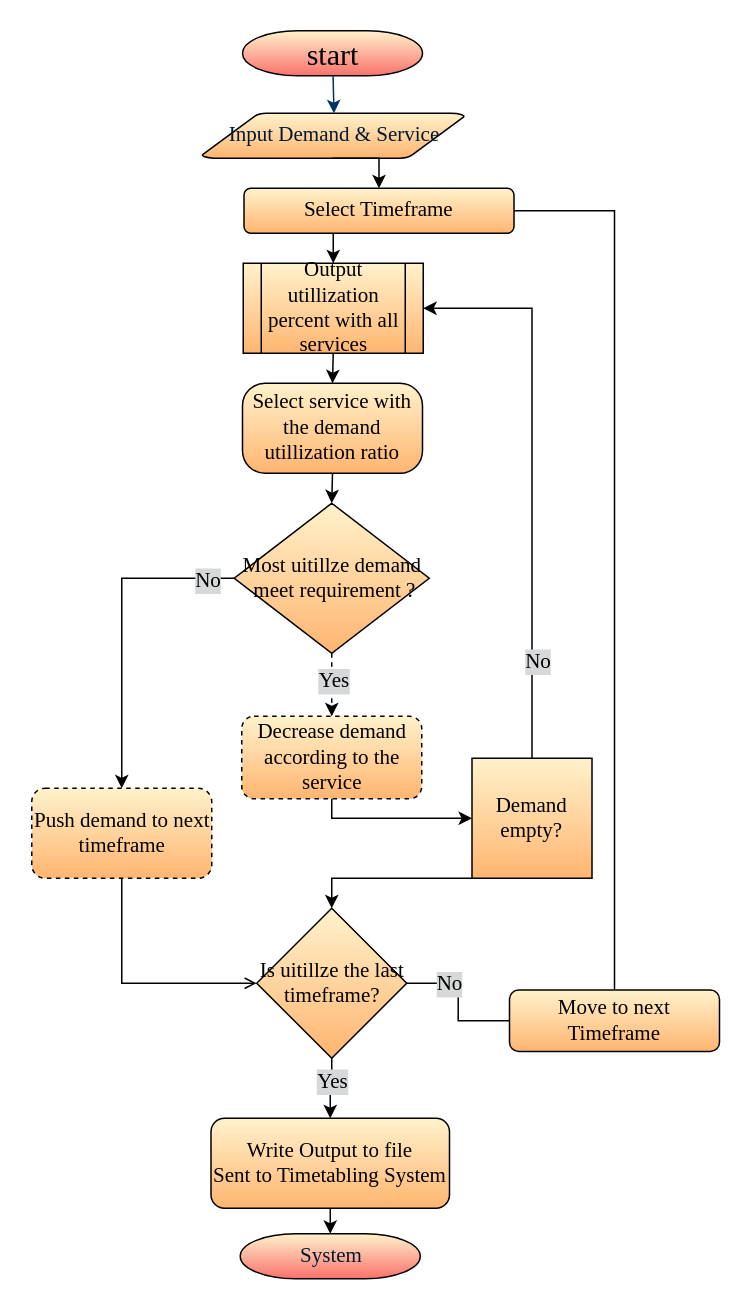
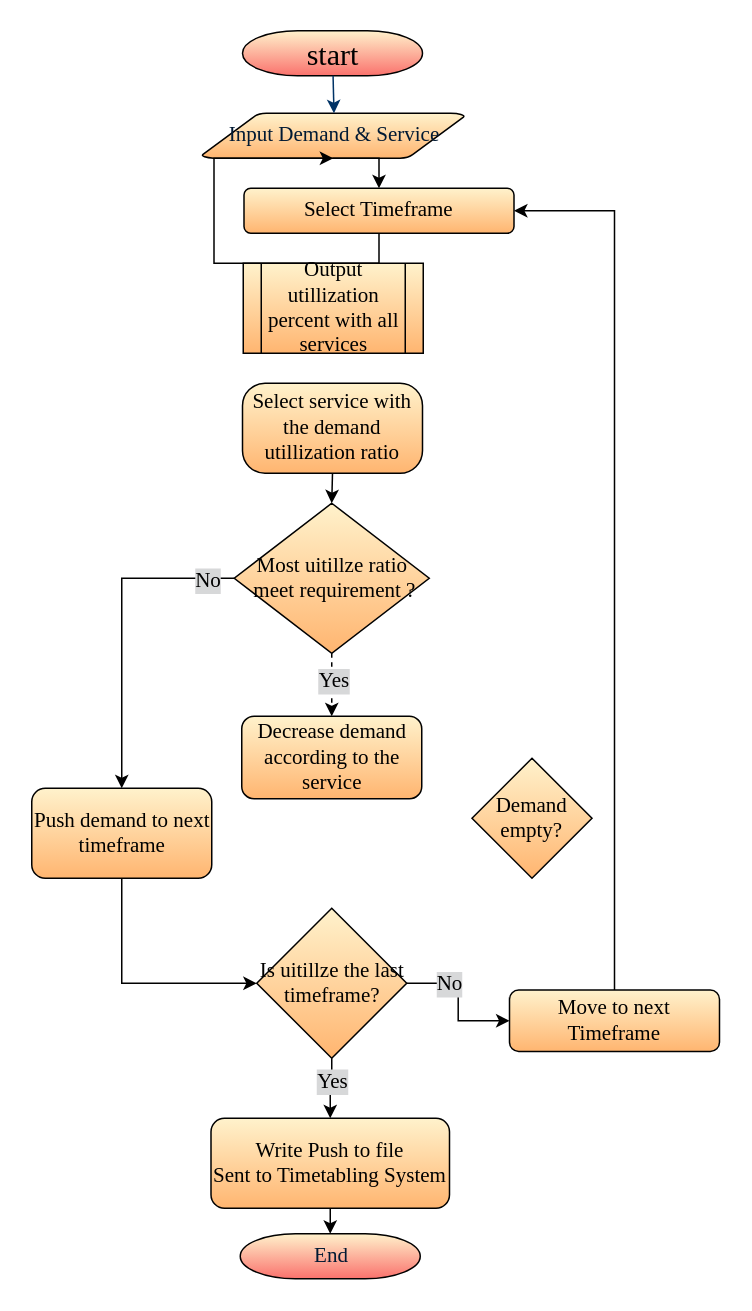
- <mxCell id="31" style="edgeStyle=orthogonalEdgeStyle;rounded=0;html=1;exitX=0.5;exitY=0;entryX=1;entryY=0.5;jettySize=auto;orthogonalLoop=1;fontFamily=Times New Roman;spacing=2;fontSize=14;labelBorderColor=none;endArrow=none;" parent="1" source="32" target="7" edge="1"><mxGeometry relative="1" as="geometry" /></mxCell>
+ <mxCell id="31" style="edgeStyle=orthogonalEdgeStyle;rounded=0;html=1;exitX=0.5;exitY=0;entryX=1;entryY=0.5;jettySize=auto;orthogonalLoop=1;fontFamily=Times New Roman;spacing=2;fontSize=14;labelBorderColor=none;" parent="1" source="32" target="7" edge="1"><mxGeometry relative="1" as="geometry" /></mxCell>
- <mxCell id="6" style="edgeStyle=orthogonalEdgeStyle;rounded=0;html=1;exitX=0.5;exitY=1;entryX=0.5;entryY=0;jettySize=auto;orthogonalLoop=1;fontFamily=Times New Roman;spacing=2;fontSize=14;labelBorderColor=none;" parent="1" source="7" target="23" edge="1"><mxGeometry relative="1" as="geometry" /></mxCell>
+ <mxCell id="6" style="edgeStyle=orthogonalEdgeStyle;rounded=0;html=1;exitX=0.5;exitY=1;jettySize=auto;orthogonalLoop=1;fontFamily=Times New Roman;spacing=2;fontSize=14;labelBorderColor=none;" parent="1" source="7" target="3" edge="1"><mxGeometry relative="1" as="geometry" /></mxCell>
- <mxCell id="22" style="edgeStyle=orthogonalEdgeStyle;rounded=0;html=1;exitX=0.5;exitY=1;entryX=0.5;entryY=0;jettySize=auto;orthogonalLoop=1;fontFamily=Times New Roman;spacing=2;fontSize=14;entryDx=0;entryDy=0;labelBorderColor=none;" parent="1" source="23" edge="1" target="34"><mxGeometry relative="1" as="geometry"><mxPoint x="219.724" y="285.207" as="targetPoint" /></mxGeometry></mxCell>
- <mxCell id="8" style="edgeStyle=orthogonalEdgeStyle;rounded=0;html=1;exitX=0.5;exitY=0;entryX=1;entryY=0.5;jettySize=auto;orthogonalLoop=1;fontFamily=Times New Roman;spacing=2;fontSize=14;labelBorderColor=none;" parent="1" source="11" target="23" edge="1"><mxGeometry relative="1" as="geometry" /></mxCell>
- <mxCell id="9" value="No" style="text;html=1;resizable=0;points=[];align=center;verticalAlign=middle;labelBackgroundColor=#d7d8d9;fontFamily=Times New Roman;spacing=2;fontSize=14;labelBorderColor=none;fontColor=#000000;" parent="8" vertex="1" connectable="0"><mxGeometry x="-0.651" y="-3" relative="1" as="geometry"><mxPoint as="offset" /></mxGeometry></mxCell>
- <mxCell id="28" value="Most uitillze demand &amp;nbsp;meet requirement ?" style="rhombus;whiteSpace=wrap;html=1;fontFamily=Times New Roman;spacing=2;fontSize=14;fillColor=#FFF2CC;gradientColor=#FFB570;labelBorderColor=none;strokeColor=#000000;strokeWidth=1;" parent="1" vertex="1"><mxGeometry x="155.5" y="335" width="130" height="100" as="geometry" /></mxCell>
+ <mxCell id="28" value="Most uitillze ratio &amp;nbsp;meet requirement ?" style="rhombus;whiteSpace=wrap;html=1;fontFamily=Times New Roman;spacing=2;fontSize=14;fillColor=#FFF2CC;gradientColor=#FFB570;labelBorderColor=none;strokeColor=#000000;strokeWidth=1;" parent="1" vertex="1"><mxGeometry x="155.5" y="335" width="130" height="100" as="geometry" /></mxCell>
- <mxCell id="21" value="Decrease demand according to the service" style="rounded=1;whiteSpace=wrap;html=1;fontFamily=Times New Roman;spacing=2;fontSize=14;fillColor=#FFF2CC;gradientColor=#FFB570;labelBorderColor=none;strokeColor=#000000;strokeWidth=1;dashed=1;" parent="1" vertex="1"><mxGeometry x="160.5" y="477" width="120" height="55" as="geometry" /></mxCell>
+ <mxCell id="21" value="Decrease demand according to the service" style="rounded=1;whiteSpace=wrap;html=1;fontFamily=Times New Roman;spacing=2;fontSize=14;fillColor=#FFF2CC;gradientColor=#FFB570;labelBorderColor=none;strokeColor=#000000;strokeWidth=1;" parent="1" vertex="1"><mxGeometry x="160.5" y="477" width="120" height="55" as="geometry" /></mxCell>
- <mxCell id="20" style="edgeStyle=orthogonalEdgeStyle;rounded=0;html=1;exitX=0.5;exitY=1;entryX=0;entryY=0.5;jettySize=auto;orthogonalLoop=1;fontFamily=Times New Roman;spacing=2;fontSize=14;labelBorderColor=none;" parent="1" source="21" target="11" edge="1"><mxGeometry relative="1" as="geometry"><Array as="points"><mxPoint x="221" y="545" /><mxPoint x="314" y="545" /></Array></mxGeometry></mxCell>
- <mxCell id="11" value="Demand empty?" style="whiteSpace=wrap;html=1;fontFamily=Times New Roman;spacing=2;fontSize=14;fillColor=#FFF2CC;gradientColor=#FFB570;labelBorderColor=none;strokeColor=#000000;strokeWidth=1;rounded=0;" parent="1" vertex="1"><mxGeometry x="314" y="505" width="80" height="80" as="geometry" /></mxCell>
+ <mxCell id="11" value="Demand empty?" style="rhombus;whiteSpace=wrap;html=1;fontFamily=Times New Roman;spacing=2;fontSize=14;fillColor=#FFF2CC;gradientColor=#FFB570;labelBorderColor=none;strokeColor=#000000;strokeWidth=1;" parent="1" vertex="1"><mxGeometry x="314" y="505" width="80" height="80" as="geometry" /></mxCell>
- <mxCell id="30" value="Push demand to next timeframe" style="rounded=1;whiteSpace=wrap;html=1;fontFamily=Times New Roman;spacing=2;fontSize=14;fillColor=#FFF2CC;gradientColor=#FFB570;labelBorderColor=none;strokeColor=#000000;strokeWidth=1;dashed=1;" parent="1" vertex="1"><mxGeometry x="20.5" y="525" width="120" height="60" as="geometry" /></mxCell>
+ <mxCell id="30" value="Push demand to next timeframe" style="rounded=1;whiteSpace=wrap;html=1;fontFamily=Times New Roman;spacing=2;fontSize=14;fillColor=#FFF2CC;gradientColor=#FFB570;labelBorderColor=none;strokeColor=#000000;strokeWidth=1;" parent="1" vertex="1"><mxGeometry x="20.5" y="525" width="120" height="60" as="geometry" /></mxCell>
- <mxCell id="10" style="edgeStyle=orthogonalEdgeStyle;rounded=0;orthogonalLoop=1;jettySize=auto;html=1;exitX=0.5;exitY=1;exitDx=0;exitDy=0;entryX=0.5;entryY=0;entryDx=0;entryDy=0;fontFamily=Times New Roman;spacing=2;fontSize=14;labelBorderColor=none;" edge="1" parent="1" source="11" target="16"><mxGeometry relative="1" as="geometry"><Array as="points"><mxPoint x="221" y="585" /></Array></mxGeometry></mxCell>
- <mxCell id="29" style="edgeStyle=orthogonalEdgeStyle;rounded=0;html=1;exitX=0.5;exitY=1;entryX=0;entryY=0.5;jettySize=auto;orthogonalLoop=1;fontFamily=Times New Roman;spacing=2;fontSize=14;labelBorderColor=none;endArrow=open;" parent="1" source="30" target="16" edge="1"><mxGeometry relative="1" as="geometry" /></mxCell>
+ <mxCell id="29" style="edgeStyle=orthogonalEdgeStyle;rounded=0;html=1;exitX=0.5;exitY=1;entryX=0;entryY=0.5;jettySize=auto;orthogonalLoop=1;fontFamily=Times New Roman;spacing=2;fontSize=14;labelBorderColor=none;" parent="1" source="30" target="16" edge="1"><mxGeometry relative="1" as="geometry" /></mxCell>
- <mxCell id="14" style="edgeStyle=orthogonalEdgeStyle;rounded=0;html=1;exitX=1;exitY=0.5;entryX=0;entryY=0.5;jettySize=auto;orthogonalLoop=1;fontFamily=Times New Roman;spacing=2;fontSize=14;labelBorderColor=none;endArrow=none;" parent="1" source="16" target="32" edge="1"><mxGeometry relative="1" as="geometry" /></mxCell>
+ <mxCell id="14" style="edgeStyle=orthogonalEdgeStyle;rounded=0;html=1;exitX=1;exitY=0.5;entryX=0;entryY=0.5;jettySize=auto;orthogonalLoop=1;fontFamily=Times New Roman;spacing=2;fontSize=14;labelBorderColor=none;" parent="1" source="16" target="32" edge="1"><mxGeometry relative="1" as="geometry" /></mxCell>
- <mxCell id="18" value="Write Output to file&lt;br style=&quot;font-size: 14px;&quot;&gt;Sent to Timetabling System&lt;br style=&quot;font-size: 14px;&quot;&gt;" style="rounded=1;whiteSpace=wrap;html=1;fontFamily=Times New Roman;spacing=2;fontSize=14;fillColor=#FFF2CC;gradientColor=#FFB570;labelBorderColor=none;strokeColor=#000000;strokeWidth=1;" parent="1" vertex="1"><mxGeometry x="140" y="745" width="159" height="60" as="geometry" /></mxCell>
+ <mxCell id="18" value="Write Push to file&lt;br style=&quot;font-size: 14px;&quot;&gt;Sent to Timetabling System&lt;br style=&quot;font-size: 14px;&quot;&gt;" style="rounded=1;whiteSpace=wrap;html=1;fontFamily=Times New Roman;spacing=2;fontSize=14;fillColor=#FFF2CC;gradientColor=#FFB570;labelBorderColor=none;strokeColor=#000000;strokeWidth=1;" parent="1" vertex="1"><mxGeometry x="140" y="745" width="159" height="60" as="geometry" /></mxCell>
- <mxCell id="19" value="System" style="shape=mxgraph.flowchart.terminator;fillColor=#FFF2CC;strokeColor=#000000;strokeWidth=1;gradientColor=#FA726D;gradientDirection=south;fontColor=#001933;fontStyle=0;html=1;fontFamily=Times New Roman;spacing=2;fontSize=14;labelBorderColor=none;" parent="1" vertex="1"><mxGeometry x="159.5" y="822" width="120" height="30" as="geometry" /></mxCell>
+ <mxCell id="19" value="End" style="shape=mxgraph.flowchart.terminator;fillColor=#FFF2CC;strokeColor=#000000;strokeWidth=1;gradientColor=#FA726D;gradientDirection=south;fontColor=#001933;fontStyle=0;html=1;fontFamily=Times New Roman;spacing=2;fontSize=14;labelBorderColor=none;" parent="1" vertex="1"><mxGeometry x="159.5" y="822" width="120" height="30" as="geometry" /></mxCell>
